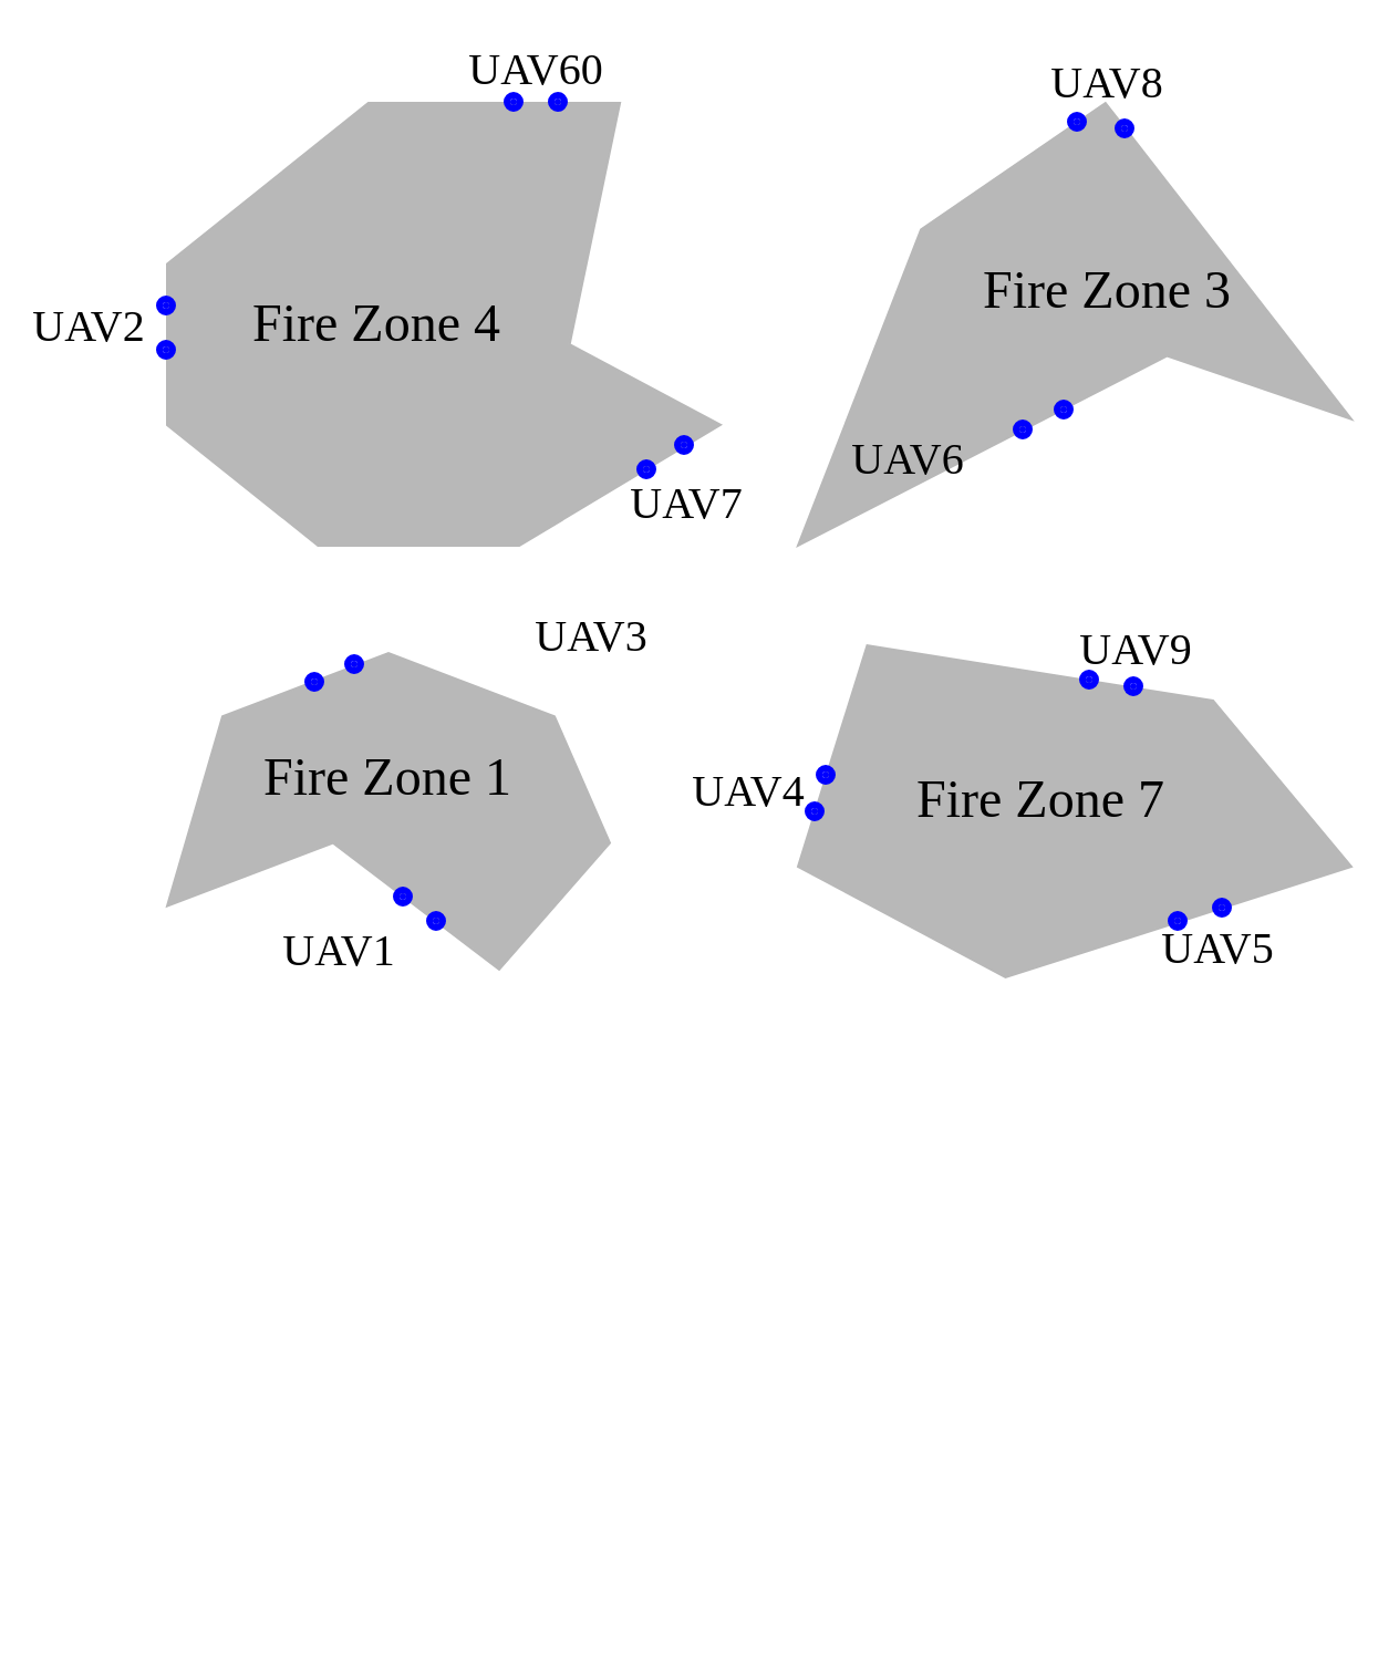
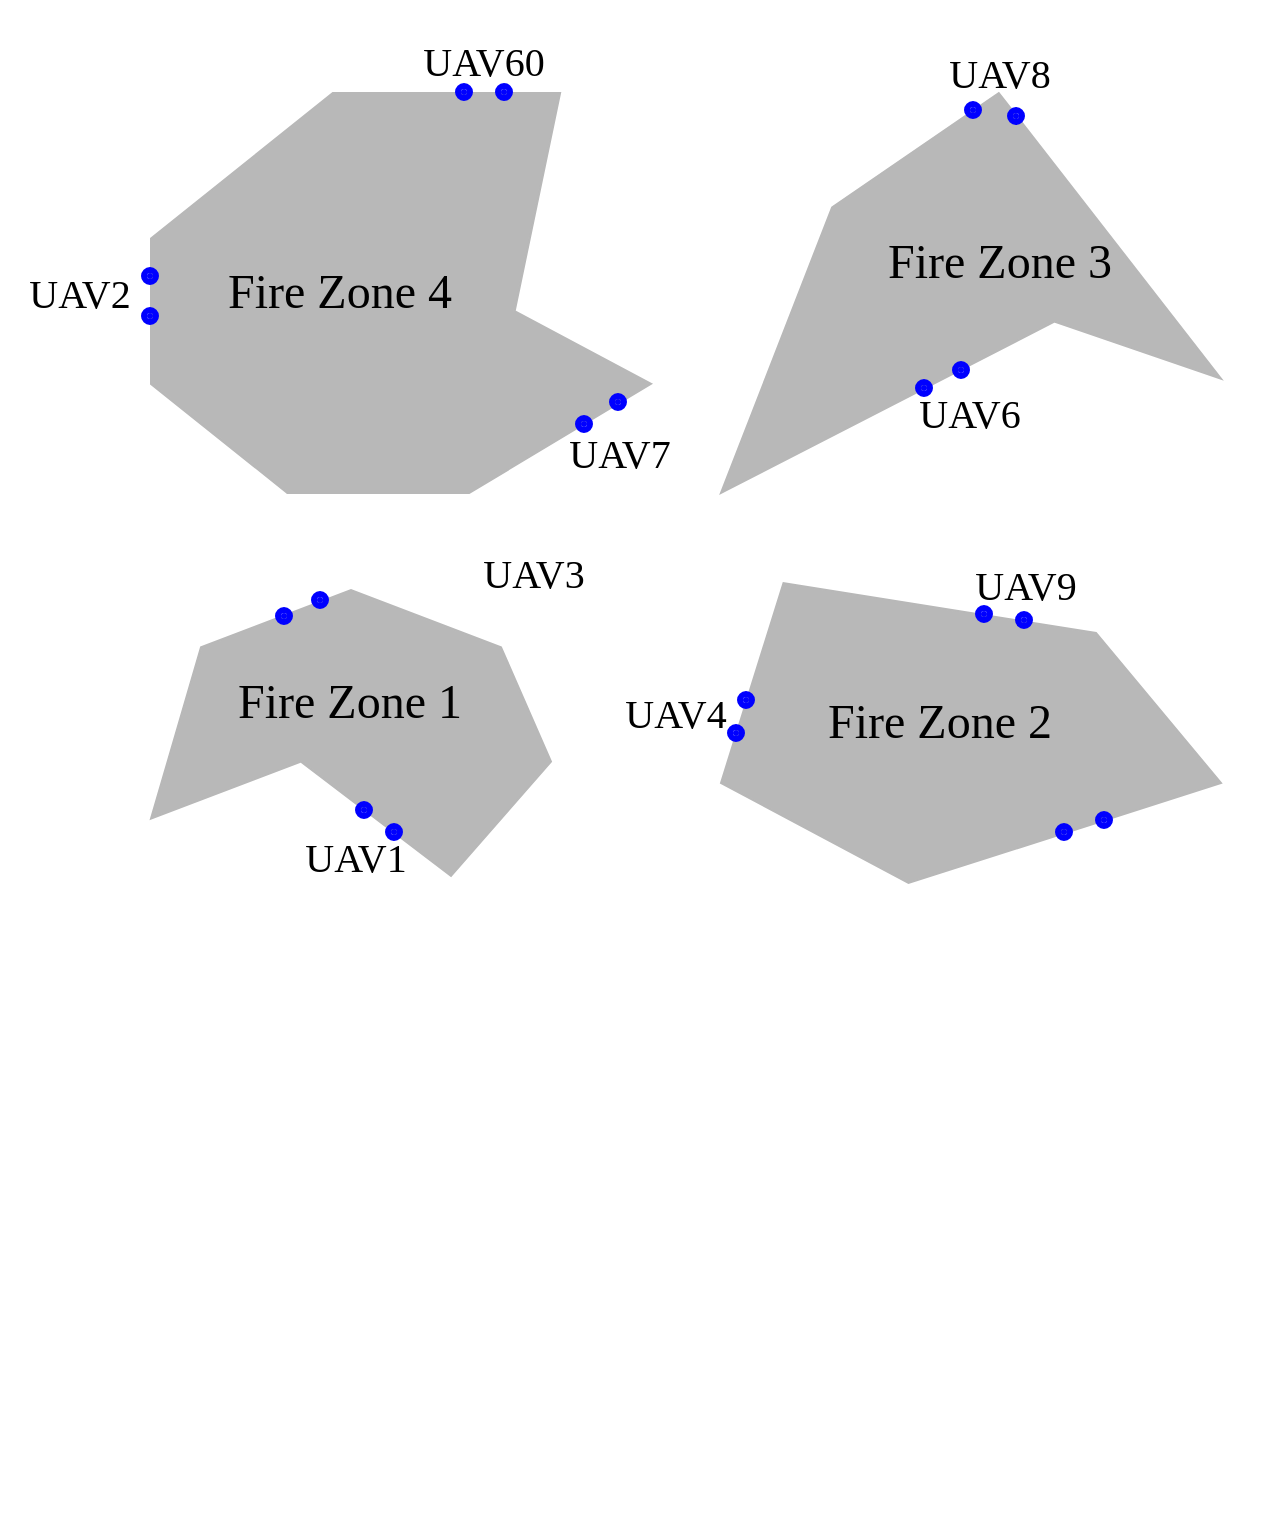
- <mxCell id="30" value="&lt;font face=&quot;Times New Roman&quot; style=&quot;font-size: 20px&quot;&gt;UAV6&lt;/font&gt;" style="text;html=1;strokeColor=none;fillColor=none;align=center;verticalAlign=middle;whiteSpace=wrap;rounded=0;" vertex="1" parent="23"><mxGeometry x="30" y="150" width="40" height="20" as="geometry" /></mxCell>
+ <mxCell id="30" value="&lt;font face=&quot;Times New Roman&quot; style=&quot;font-size: 20px&quot;&gt;UAV6&lt;/font&gt;" style="text;html=1;strokeColor=none;fillColor=none;align=center;verticalAlign=middle;whiteSpace=wrap;rounded=0;" vertex="1" parent="23"><mxGeometry x="105" y="150" width="40" height="20" as="geometry" /></mxCell>
- <mxCell id="4" value="&lt;font face=&quot;Times New Roman&quot; style=&quot;font-size: 24px&quot;&gt;Fire Zone 7&lt;/font&gt;" style="text;html=1;strokeColor=none;fillColor=none;align=center;verticalAlign=middle;whiteSpace=wrap;rounded=0;" vertex="1" parent="2"><mxGeometry x="10" y="50" width="200" height="90" as="geometry" /></mxCell>
+ <mxCell id="4" value="&lt;font face=&quot;Times New Roman&quot; style=&quot;font-size: 24px&quot;&gt;Fire Zone 2&lt;/font&gt;" style="text;html=1;strokeColor=none;fillColor=none;align=center;verticalAlign=middle;whiteSpace=wrap;rounded=0;" vertex="1" parent="2"><mxGeometry x="10" y="50" width="200" height="90" as="geometry" /></mxCell>
- <mxCell id="11" value="&lt;font face=&quot;Times New Roman&quot; style=&quot;font-size: 20px&quot;&gt;UAV5&lt;/font&gt;" style="text;html=1;strokeColor=none;fillColor=none;align=center;verticalAlign=middle;whiteSpace=wrap;rounded=0;" vertex="1" parent="2"><mxGeometry x="170" y="151" width="40" height="20" as="geometry" /></mxCell>
- <mxCell id="20" value="&lt;font face=&quot;Times New Roman&quot; style=&quot;font-size: 20px&quot;&gt;UAV1&lt;/font&gt;" style="text;html=1;strokeColor=none;fillColor=none;align=center;verticalAlign=middle;whiteSpace=wrap;rounded=0;" vertex="1" parent="13"><mxGeometry x="83" y="152" width="40" height="20" as="geometry" /></mxCell>
+ <mxCell id="20" value="&lt;font face=&quot;Times New Roman&quot; style=&quot;font-size: 20px&quot;&gt;UAV1&lt;/font&gt;" style="text;html=1;strokeColor=none;fillColor=none;align=center;verticalAlign=middle;whiteSpace=wrap;rounded=0;" vertex="1" parent="13"><mxGeometry x="108" y="152" width="40" height="20" as="geometry" /></mxCell>
